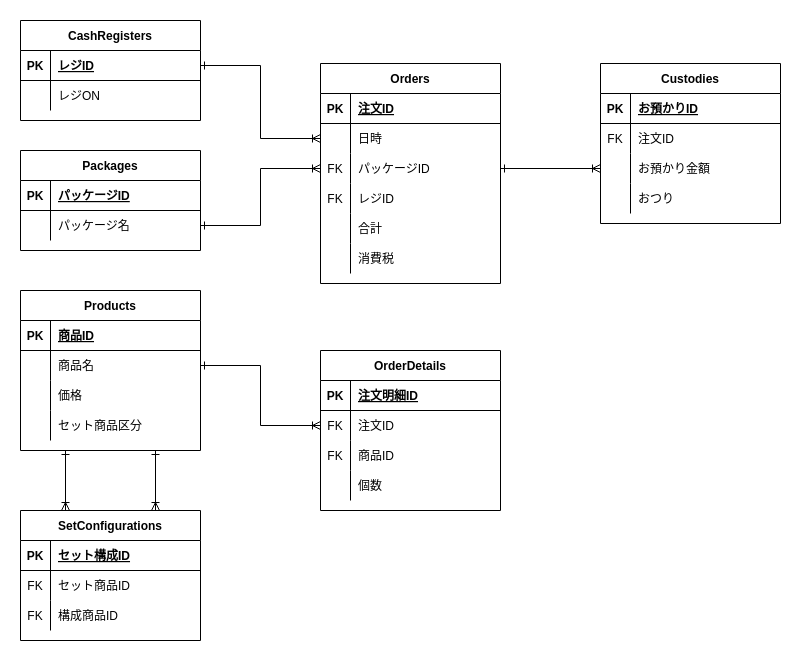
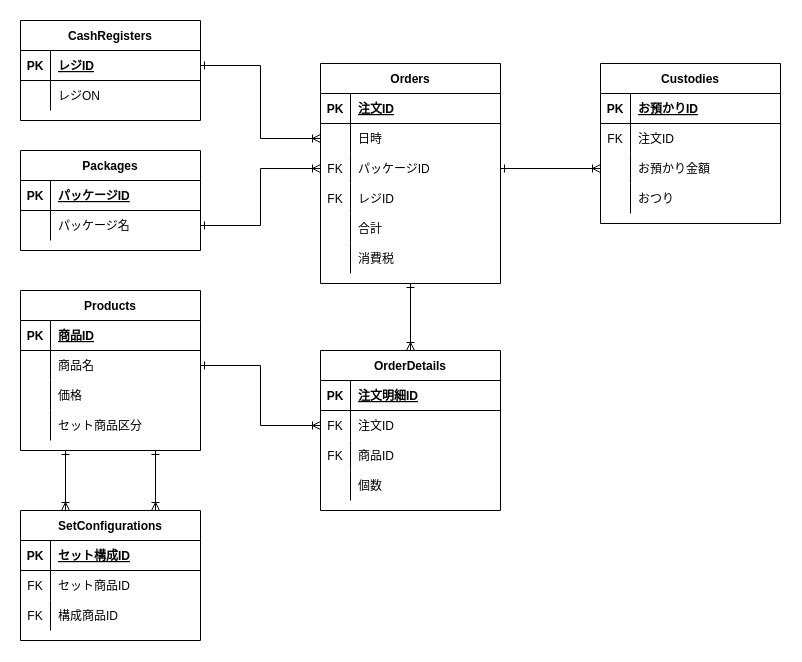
+ <mxCell id="34" value="" style="fontSize=12;html=1;endArrow=ERoneToMany;startArrow=ERone;rounded=0;exitX=0.5;exitY=1;exitDx=0;exitDy=0;entryX=0.5;entryY=0;entryDx=0;entryDy=0;startFill=0;" edge="1" parent="1" source="2" target="21"><mxGeometry width="100" height="100" relative="1" as="geometry"><mxPoint x="220" y="188" as="sourcePoint" /><mxPoint x="320" y="88" as="targetPoint" /></mxGeometry></mxCell>
